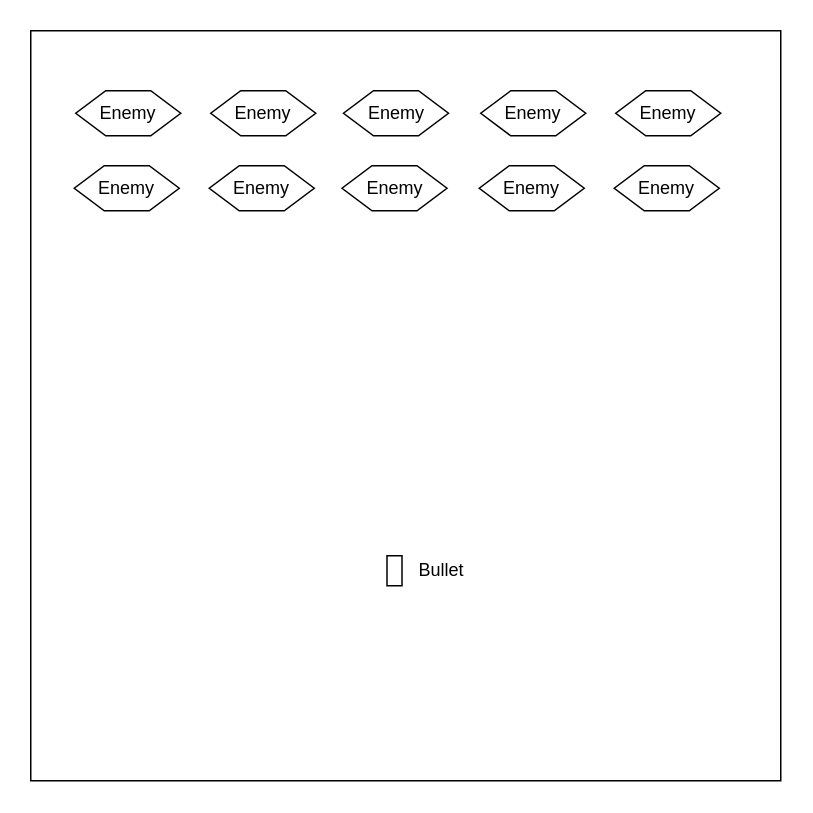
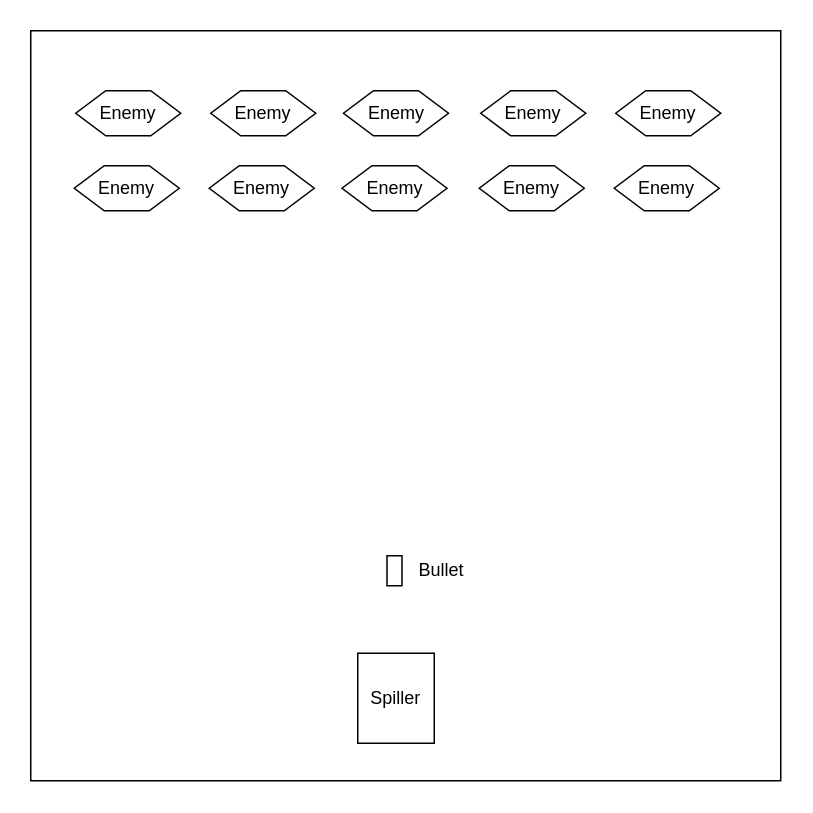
+ <mxCell id="3" value="Spiller" style="rounded=0;whiteSpace=wrap;html=1;" parent="1" vertex="1"><mxGeometry x="238" y="435" width="51" height="60" as="geometry" /></mxCell>
